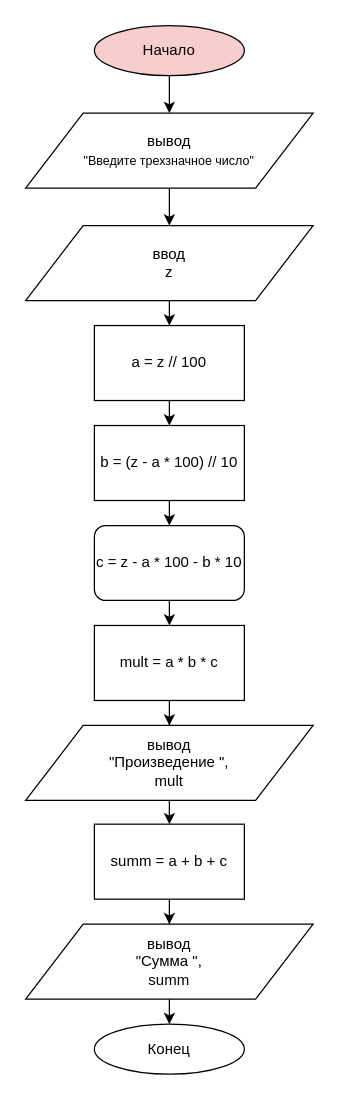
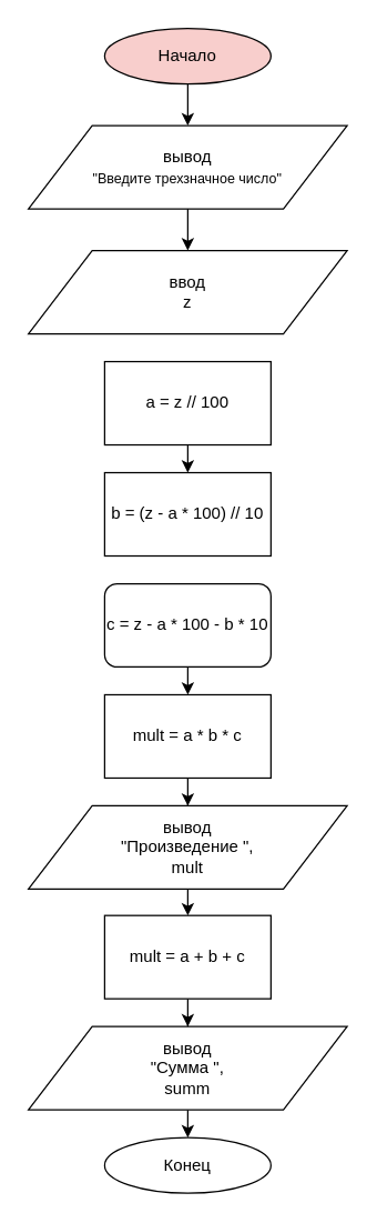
- <mxCell id="7" style="edgeStyle=orthogonalEdgeStyle;rounded=0;orthogonalLoop=1;jettySize=auto;html=1;exitX=0.5;exitY=1;exitDx=0;exitDy=0;entryX=0.5;entryY=0;entryDx=0;entryDy=0;" edge="1" parent="1" source="8" target="10"><mxGeometry relative="1" as="geometry" /></mxCell>
- <mxCell id="11" style="edgeStyle=orthogonalEdgeStyle;rounded=0;orthogonalLoop=1;jettySize=auto;html=1;exitX=0.5;exitY=1;exitDx=0;exitDy=0;entryX=0.5;entryY=0;entryDx=0;entryDy=0;" edge="1" parent="1" source="12" target="14"><mxGeometry relative="1" as="geometry" /></mxCell>
- <mxCell id="20" value="summ = a + b + c" style="rounded=0;whiteSpace=wrap;html=1;" vertex="1" parent="1"><mxGeometry x="75" y="659" width="120" height="60" as="geometry" /></mxCell>
+ <mxCell id="20" value="mult = a + b + c" style="rounded=0;whiteSpace=wrap;html=1;" vertex="1" parent="1"><mxGeometry x="75" y="659" width="120" height="60" as="geometry" /></mxCell>
